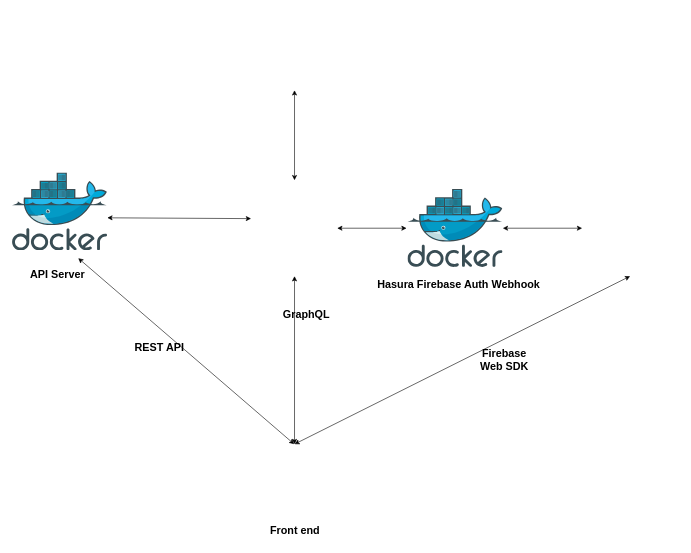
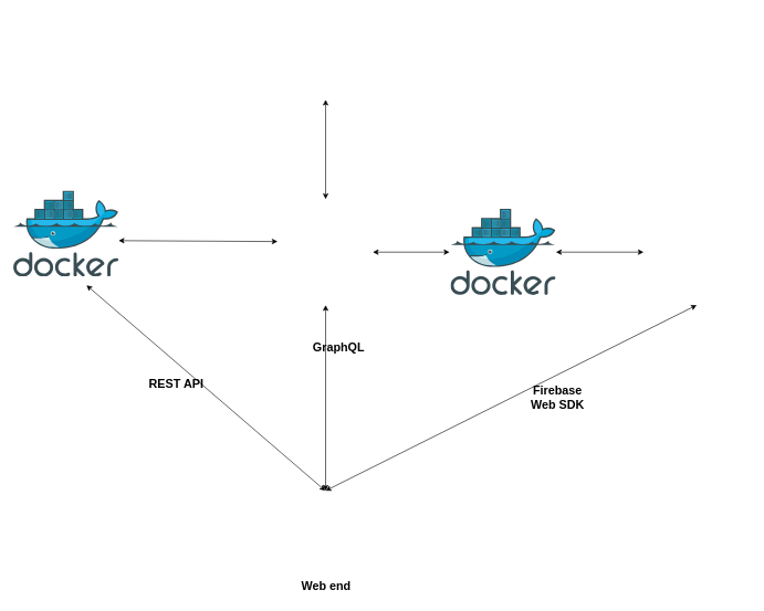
- <mxCell id="14" value="API Server" style="text;html=1;resizable=0;autosize=1;align=center;verticalAlign=middle;points=[];fillColor=none;strokeColor=none;rounded=0;fontStyle=1;fontSize=18;" vertex="1" parent="1"><mxGeometry x="40" y="442.5" width="110" height="30" as="geometry" /></mxCell>
- <mxCell id="12" value="Hasura Firebase Auth Webhook" style="text;html=1;resizable=0;autosize=1;align=center;verticalAlign=middle;points=[];fillColor=none;strokeColor=none;rounded=0;fontStyle=1;fontSize=18;" vertex="1" parent="1"><mxGeometry x="619.3" y="460" width="290" height="30" as="geometry" /></mxCell>
- <mxCell id="17" value="Front end" style="text;html=1;resizable=0;autosize=1;align=center;verticalAlign=middle;points=[];fillColor=none;strokeColor=none;rounded=0;fontStyle=1;fontSize=18;" vertex="1" parent="1"><mxGeometry x="440.5" y="870" width="100" height="30" as="geometry" /></mxCell>
+ <mxCell id="17" value="Web end" style="text;html=1;resizable=0;autosize=1;align=center;verticalAlign=middle;points=[];fillColor=none;strokeColor=none;rounded=0;fontStyle=1;fontSize=18;" vertex="1" parent="1"><mxGeometry x="440.5" y="870" width="100" height="30" as="geometry" /></mxCell>
